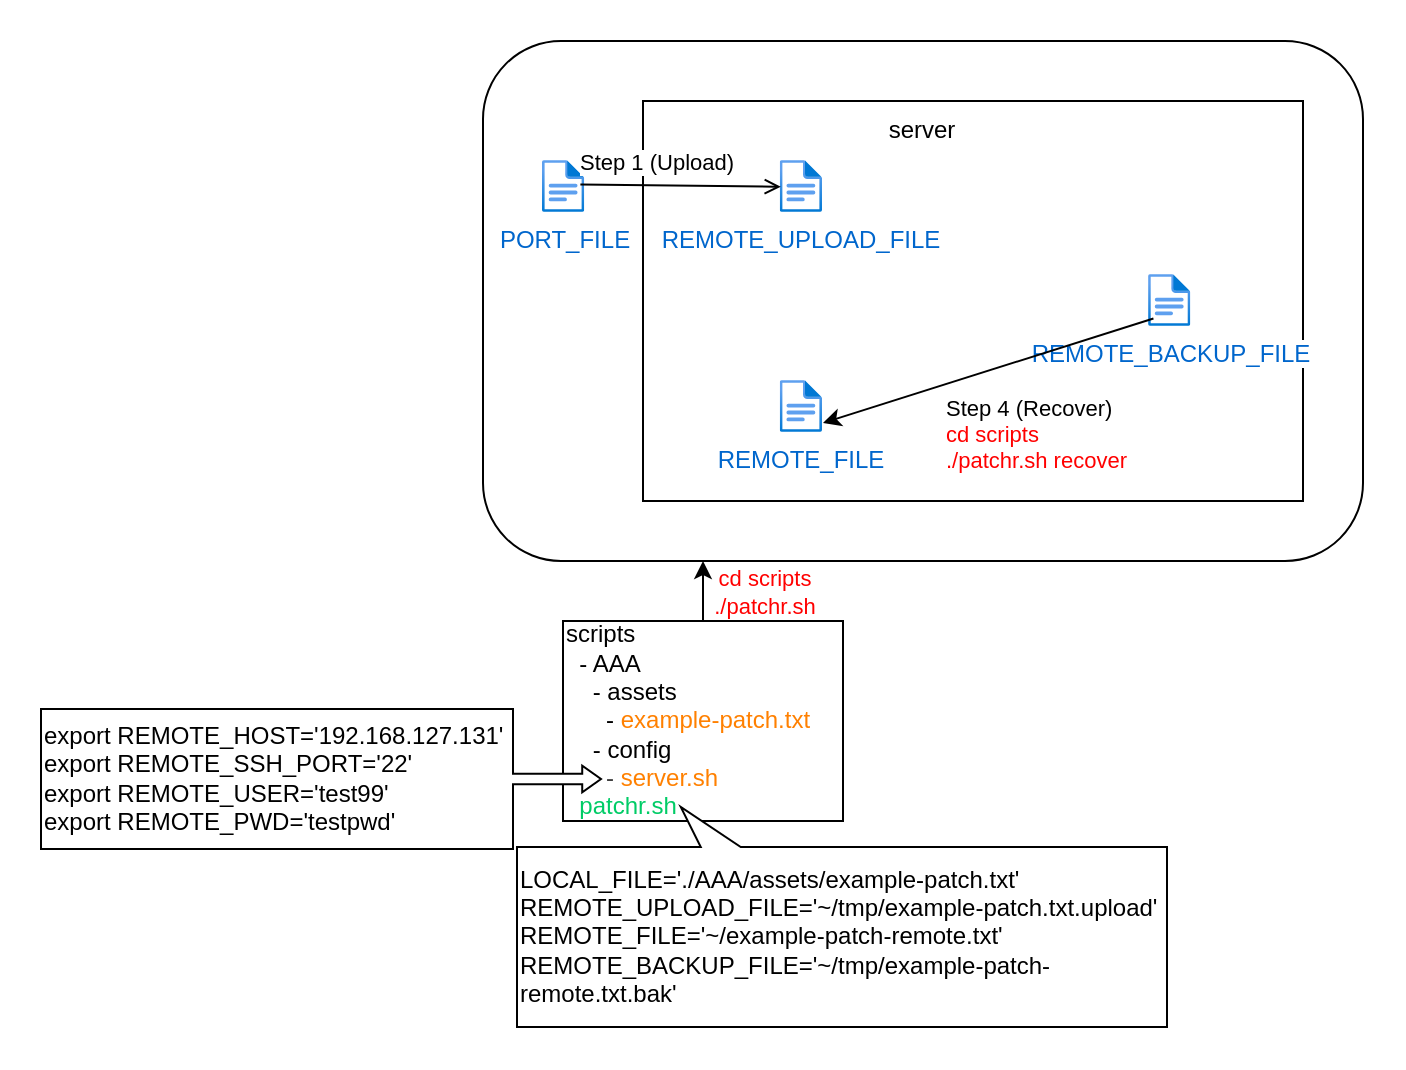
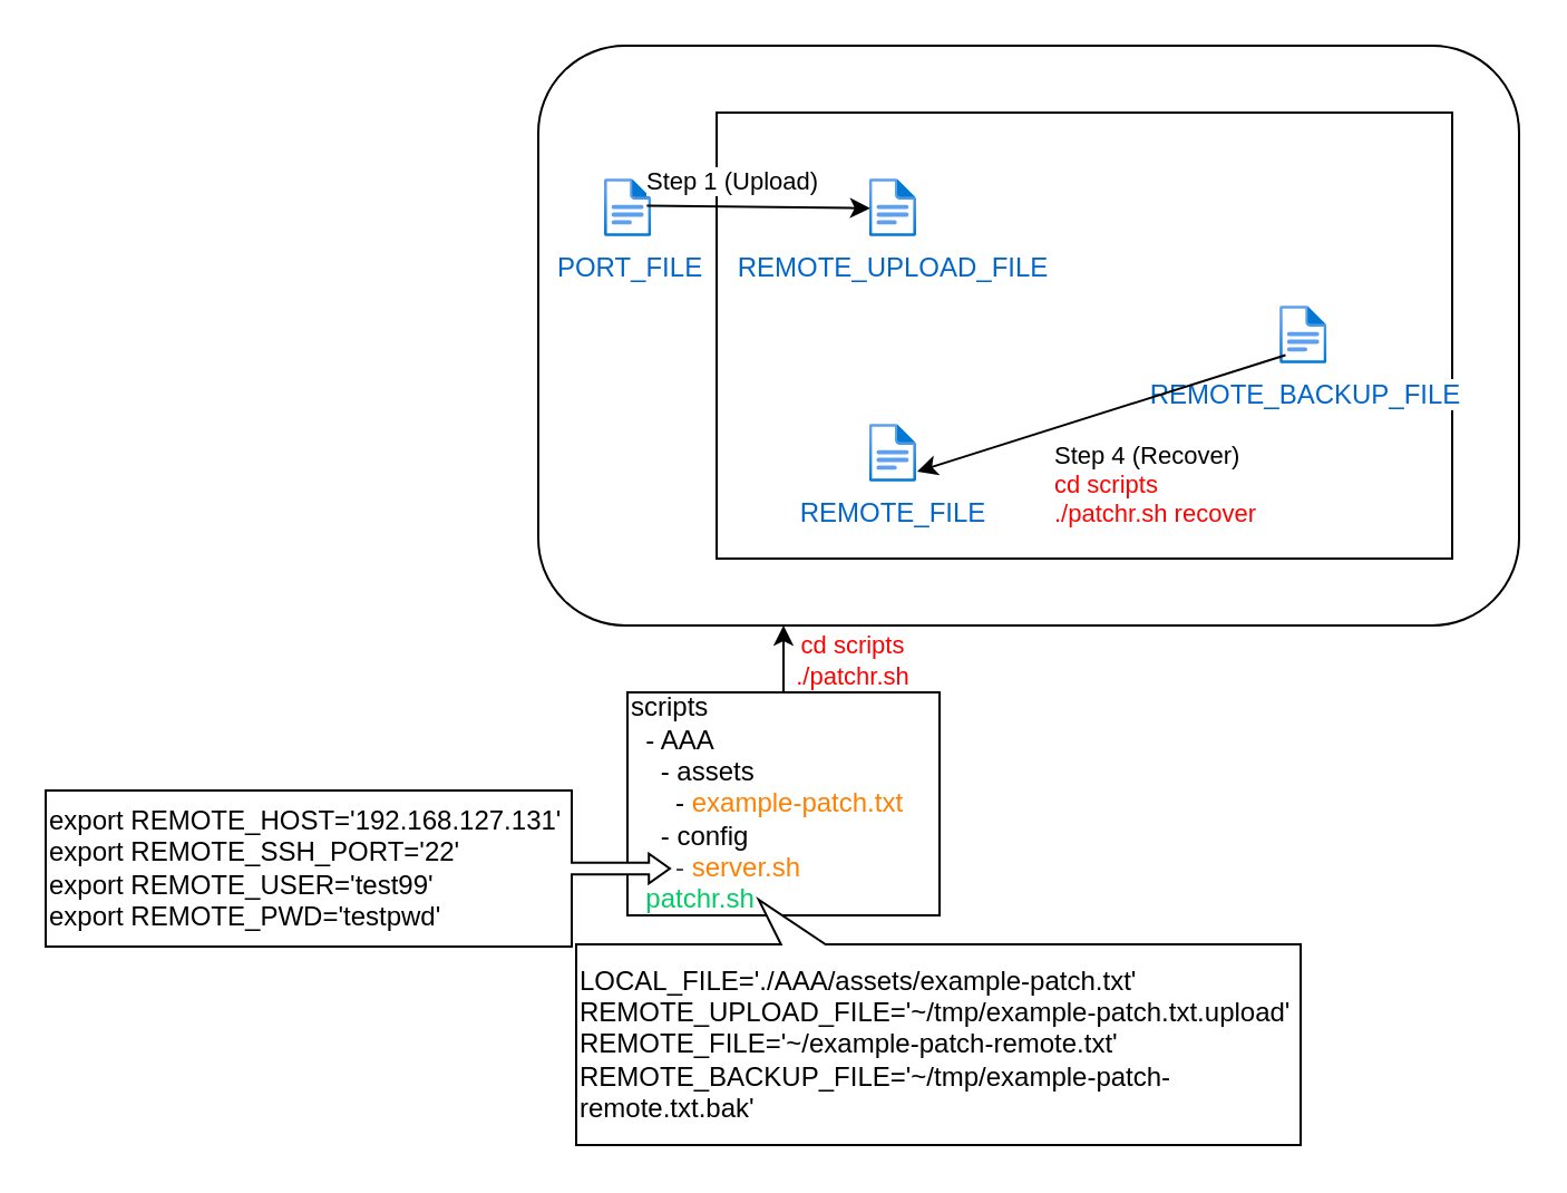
- <mxCell id="12" value="server" style="text;html=1;align=center;verticalAlign=middle;whiteSpace=wrap;rounded=0;" parent="1" vertex="1"><mxGeometry x="431" y="50" width="60" height="30" as="geometry" /></mxCell>
- <mxCell id="10" value="" style="endArrow=open;html=1;verticalAlign=top;exitX=0.885;exitY=0.451;exitDx=0;exitDy=0;exitPerimeter=0;" parent="1" source="9" target="8" edge="1"><mxGeometry width="50" height="50" relative="1" as="geometry"><mxPoint x="234" y="108" as="sourcePoint" /><mxPoint x="394" y="108" as="targetPoint" /></mxGeometry></mxCell>
+ <mxCell id="10" value="" style="endArrow=classic;html=1;verticalAlign=top;exitX=0.885;exitY=0.451;exitDx=0;exitDy=0;exitPerimeter=0;" parent="1" source="9" target="8" edge="1"><mxGeometry width="50" height="50" relative="1" as="geometry"><mxPoint x="234" y="108" as="sourcePoint" /><mxPoint x="394" y="108" as="targetPoint" /></mxGeometry></mxCell>
